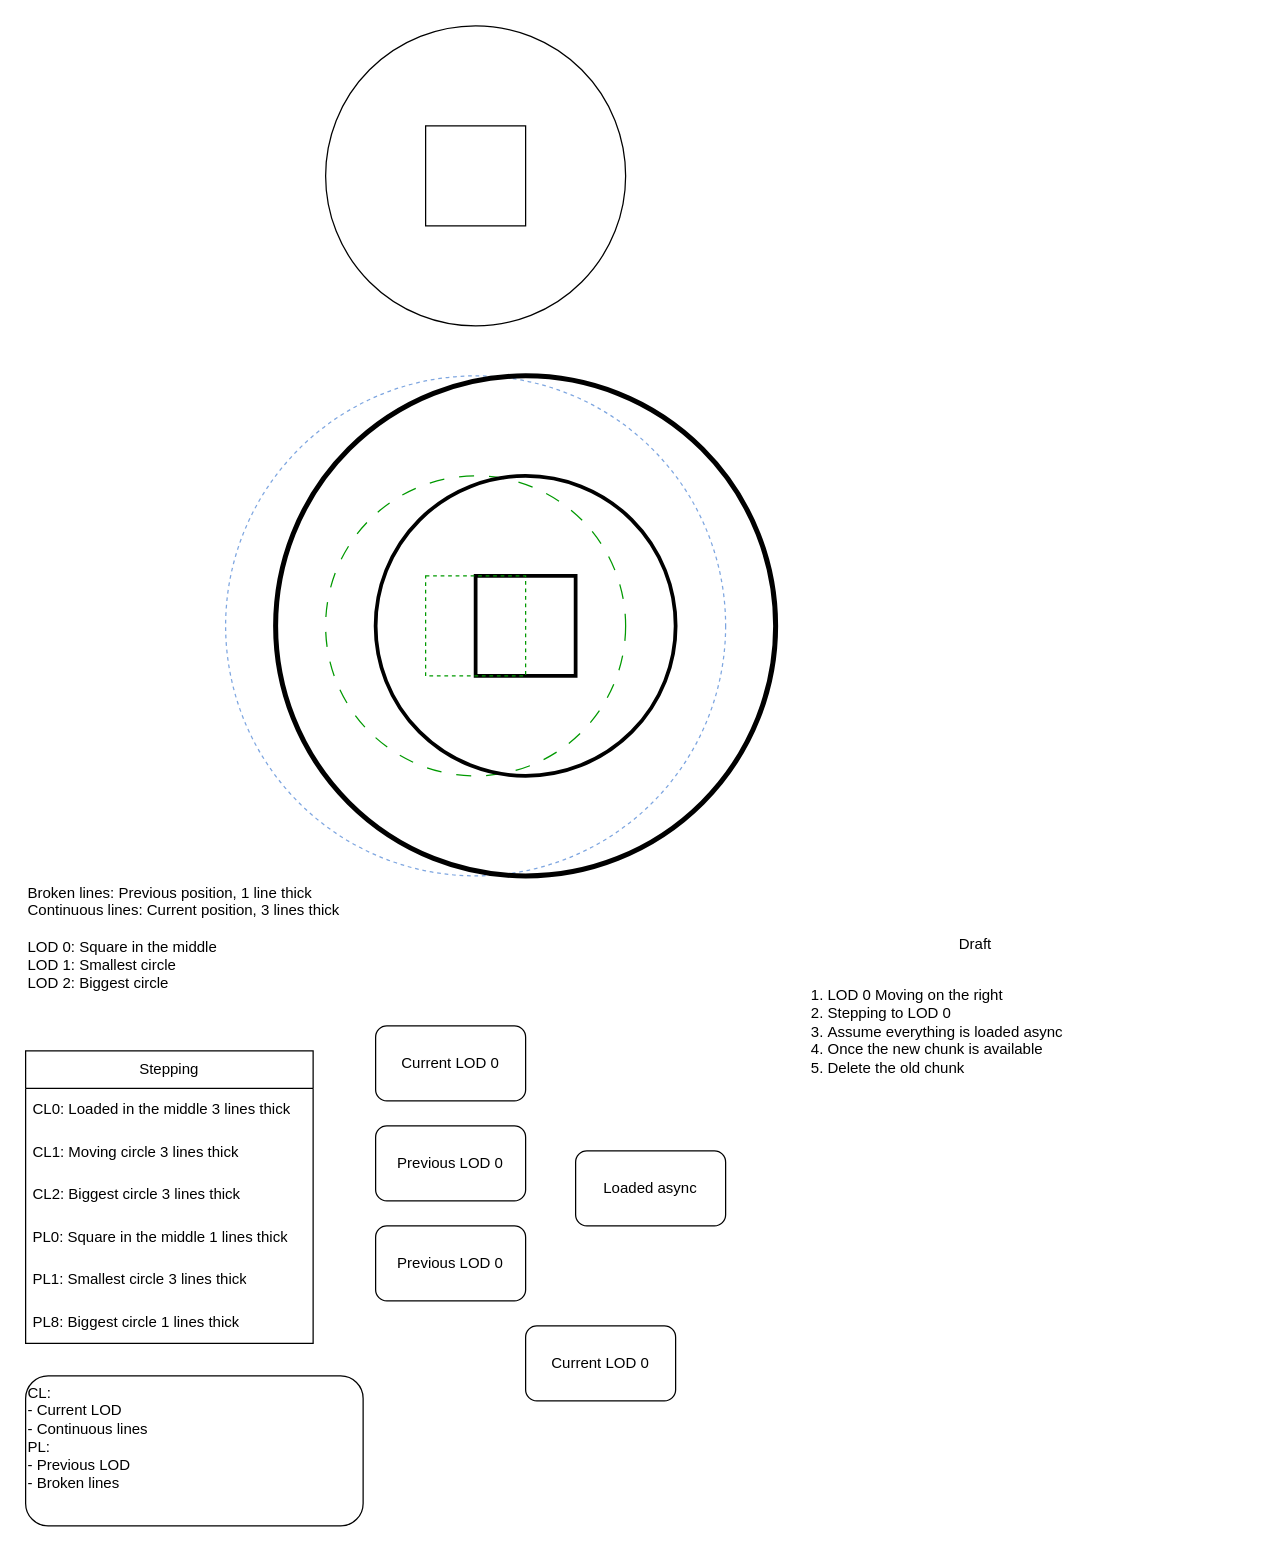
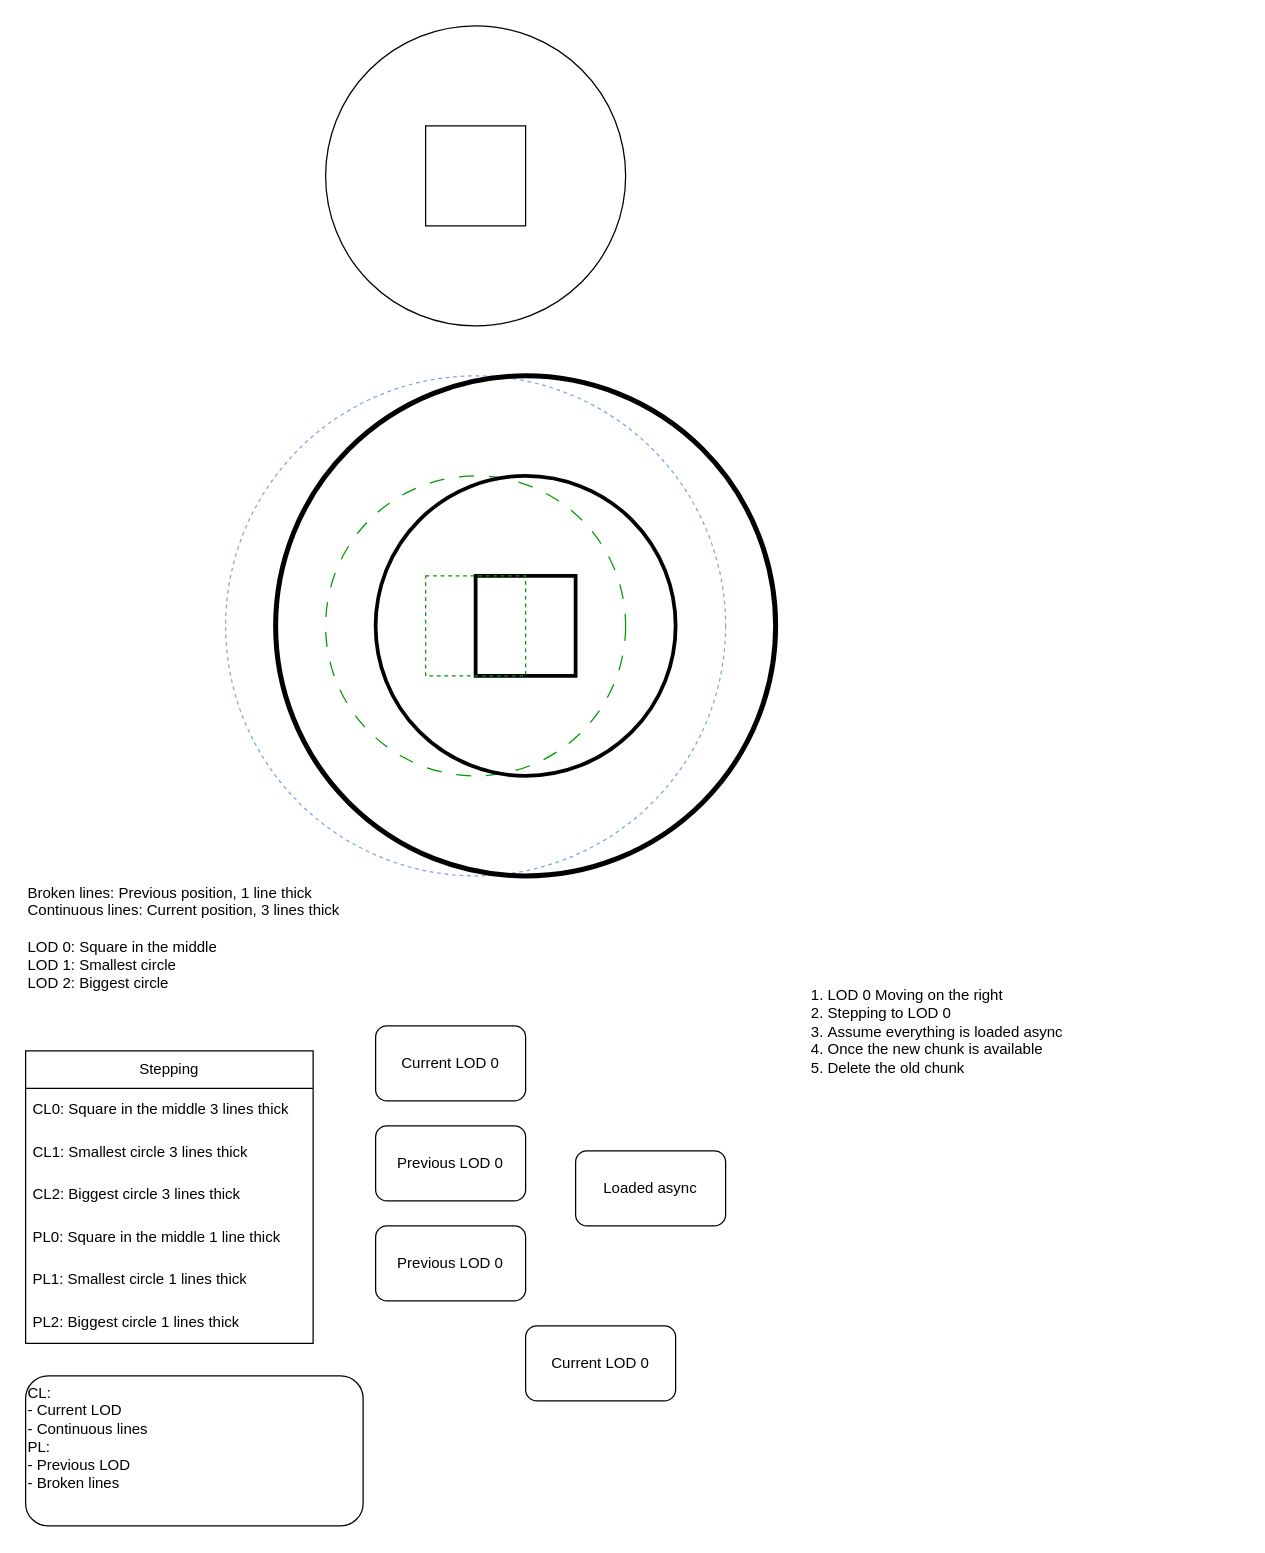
- <mxCell id="13" value="Draft" style="text;html=1;strokeColor=none;fillColor=none;align=center;verticalAlign=middle;whiteSpace=wrap;rounded=0;" vertex="1" parent="11"><mxGeometry x="130" width="60" height="30" as="geometry" /></mxCell>
- <mxCell id="20" value="CL0: Loaded in the middle 3 lines thick" style="text;strokeColor=none;fillColor=none;align=left;verticalAlign=middle;spacingLeft=4;spacingRight=4;overflow=hidden;points=[[0,0.5],[1,0.5]];portConstraint=eastwest;rotatable=0;whiteSpace=wrap;html=1;" vertex="1" parent="19"><mxGeometry y="30" width="230" height="34" as="geometry" /></mxCell>
+ <mxCell id="20" value="CL0: Square in the middle 3 lines thick" style="text;strokeColor=none;fillColor=none;align=left;verticalAlign=middle;spacingLeft=4;spacingRight=4;overflow=hidden;points=[[0,0.5],[1,0.5]];portConstraint=eastwest;rotatable=0;whiteSpace=wrap;html=1;" vertex="1" parent="19"><mxGeometry y="30" width="230" height="34" as="geometry" /></mxCell>
- <mxCell id="21" value="CL1: Moving circle 3 lines thick" style="text;strokeColor=none;fillColor=none;align=left;verticalAlign=middle;spacingLeft=4;spacingRight=4;overflow=hidden;points=[[0,0.5],[1,0.5]];portConstraint=eastwest;rotatable=0;whiteSpace=wrap;html=1;" vertex="1" parent="19"><mxGeometry y="64" width="230" height="34" as="geometry" /></mxCell>
+ <mxCell id="21" value="CL1: Smallest circle 3 lines thick" style="text;strokeColor=none;fillColor=none;align=left;verticalAlign=middle;spacingLeft=4;spacingRight=4;overflow=hidden;points=[[0,0.5],[1,0.5]];portConstraint=eastwest;rotatable=0;whiteSpace=wrap;html=1;" vertex="1" parent="19"><mxGeometry y="64" width="230" height="34" as="geometry" /></mxCell>
- <mxCell id="23" value="PL0: Square in the middle 1 lines thick" style="text;strokeColor=none;fillColor=none;align=left;verticalAlign=middle;spacingLeft=4;spacingRight=4;overflow=hidden;points=[[0,0.5],[1,0.5]];portConstraint=eastwest;rotatable=0;whiteSpace=wrap;html=1;" vertex="1" parent="19"><mxGeometry y="132" width="230" height="34" as="geometry" /></mxCell>
+ <mxCell id="23" value="PL0: Square in the middle 1 line thick" style="text;strokeColor=none;fillColor=none;align=left;verticalAlign=middle;spacingLeft=4;spacingRight=4;overflow=hidden;points=[[0,0.5],[1,0.5]];portConstraint=eastwest;rotatable=0;whiteSpace=wrap;html=1;" vertex="1" parent="19"><mxGeometry y="132" width="230" height="34" as="geometry" /></mxCell>
- <mxCell id="24" value="PL1: Smallest circle 3 lines thick" style="text;strokeColor=none;fillColor=none;align=left;verticalAlign=middle;spacingLeft=4;spacingRight=4;overflow=hidden;points=[[0,0.5],[1,0.5]];portConstraint=eastwest;rotatable=0;whiteSpace=wrap;html=1;" vertex="1" parent="19"><mxGeometry y="166" width="230" height="34" as="geometry" /></mxCell>
+ <mxCell id="24" value="PL1: Smallest circle 1 lines thick" style="text;strokeColor=none;fillColor=none;align=left;verticalAlign=middle;spacingLeft=4;spacingRight=4;overflow=hidden;points=[[0,0.5],[1,0.5]];portConstraint=eastwest;rotatable=0;whiteSpace=wrap;html=1;" vertex="1" parent="19"><mxGeometry y="166" width="230" height="34" as="geometry" /></mxCell>
- <mxCell id="25" value="PL8: Biggest circle 1 lines thick" style="text;strokeColor=none;fillColor=none;align=left;verticalAlign=middle;spacingLeft=4;spacingRight=4;overflow=hidden;points=[[0,0.5],[1,0.5]];portConstraint=eastwest;rotatable=0;whiteSpace=wrap;html=1;" vertex="1" parent="19"><mxGeometry y="200" width="230" height="34" as="geometry" /></mxCell>
+ <mxCell id="25" value="PL2: Biggest circle 1 lines thick" style="text;strokeColor=none;fillColor=none;align=left;verticalAlign=middle;spacingLeft=4;spacingRight=4;overflow=hidden;points=[[0,0.5],[1,0.5]];portConstraint=eastwest;rotatable=0;whiteSpace=wrap;html=1;" vertex="1" parent="19"><mxGeometry y="200" width="230" height="34" as="geometry" /></mxCell>
